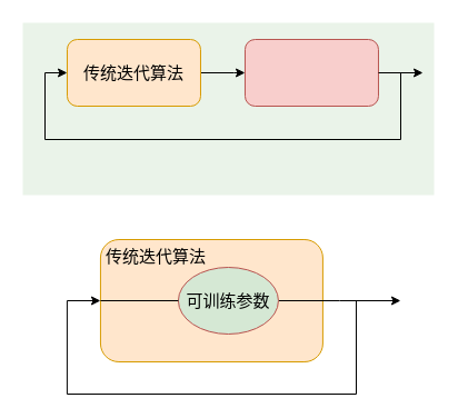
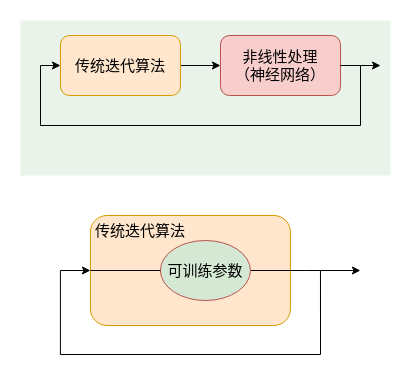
+ <mxCell id="8" value="&lt;span style=&quot;font-size: 15px;&quot;&gt;非线性处理（神经网络）&lt;/span&gt;" style="text;html=1;align=center;verticalAlign=middle;whiteSpace=wrap;rounded=0;" vertex="1" parent="1"><mxGeometry x="229.97" y="50" width="100" height="30" as="geometry" /></mxCell>
